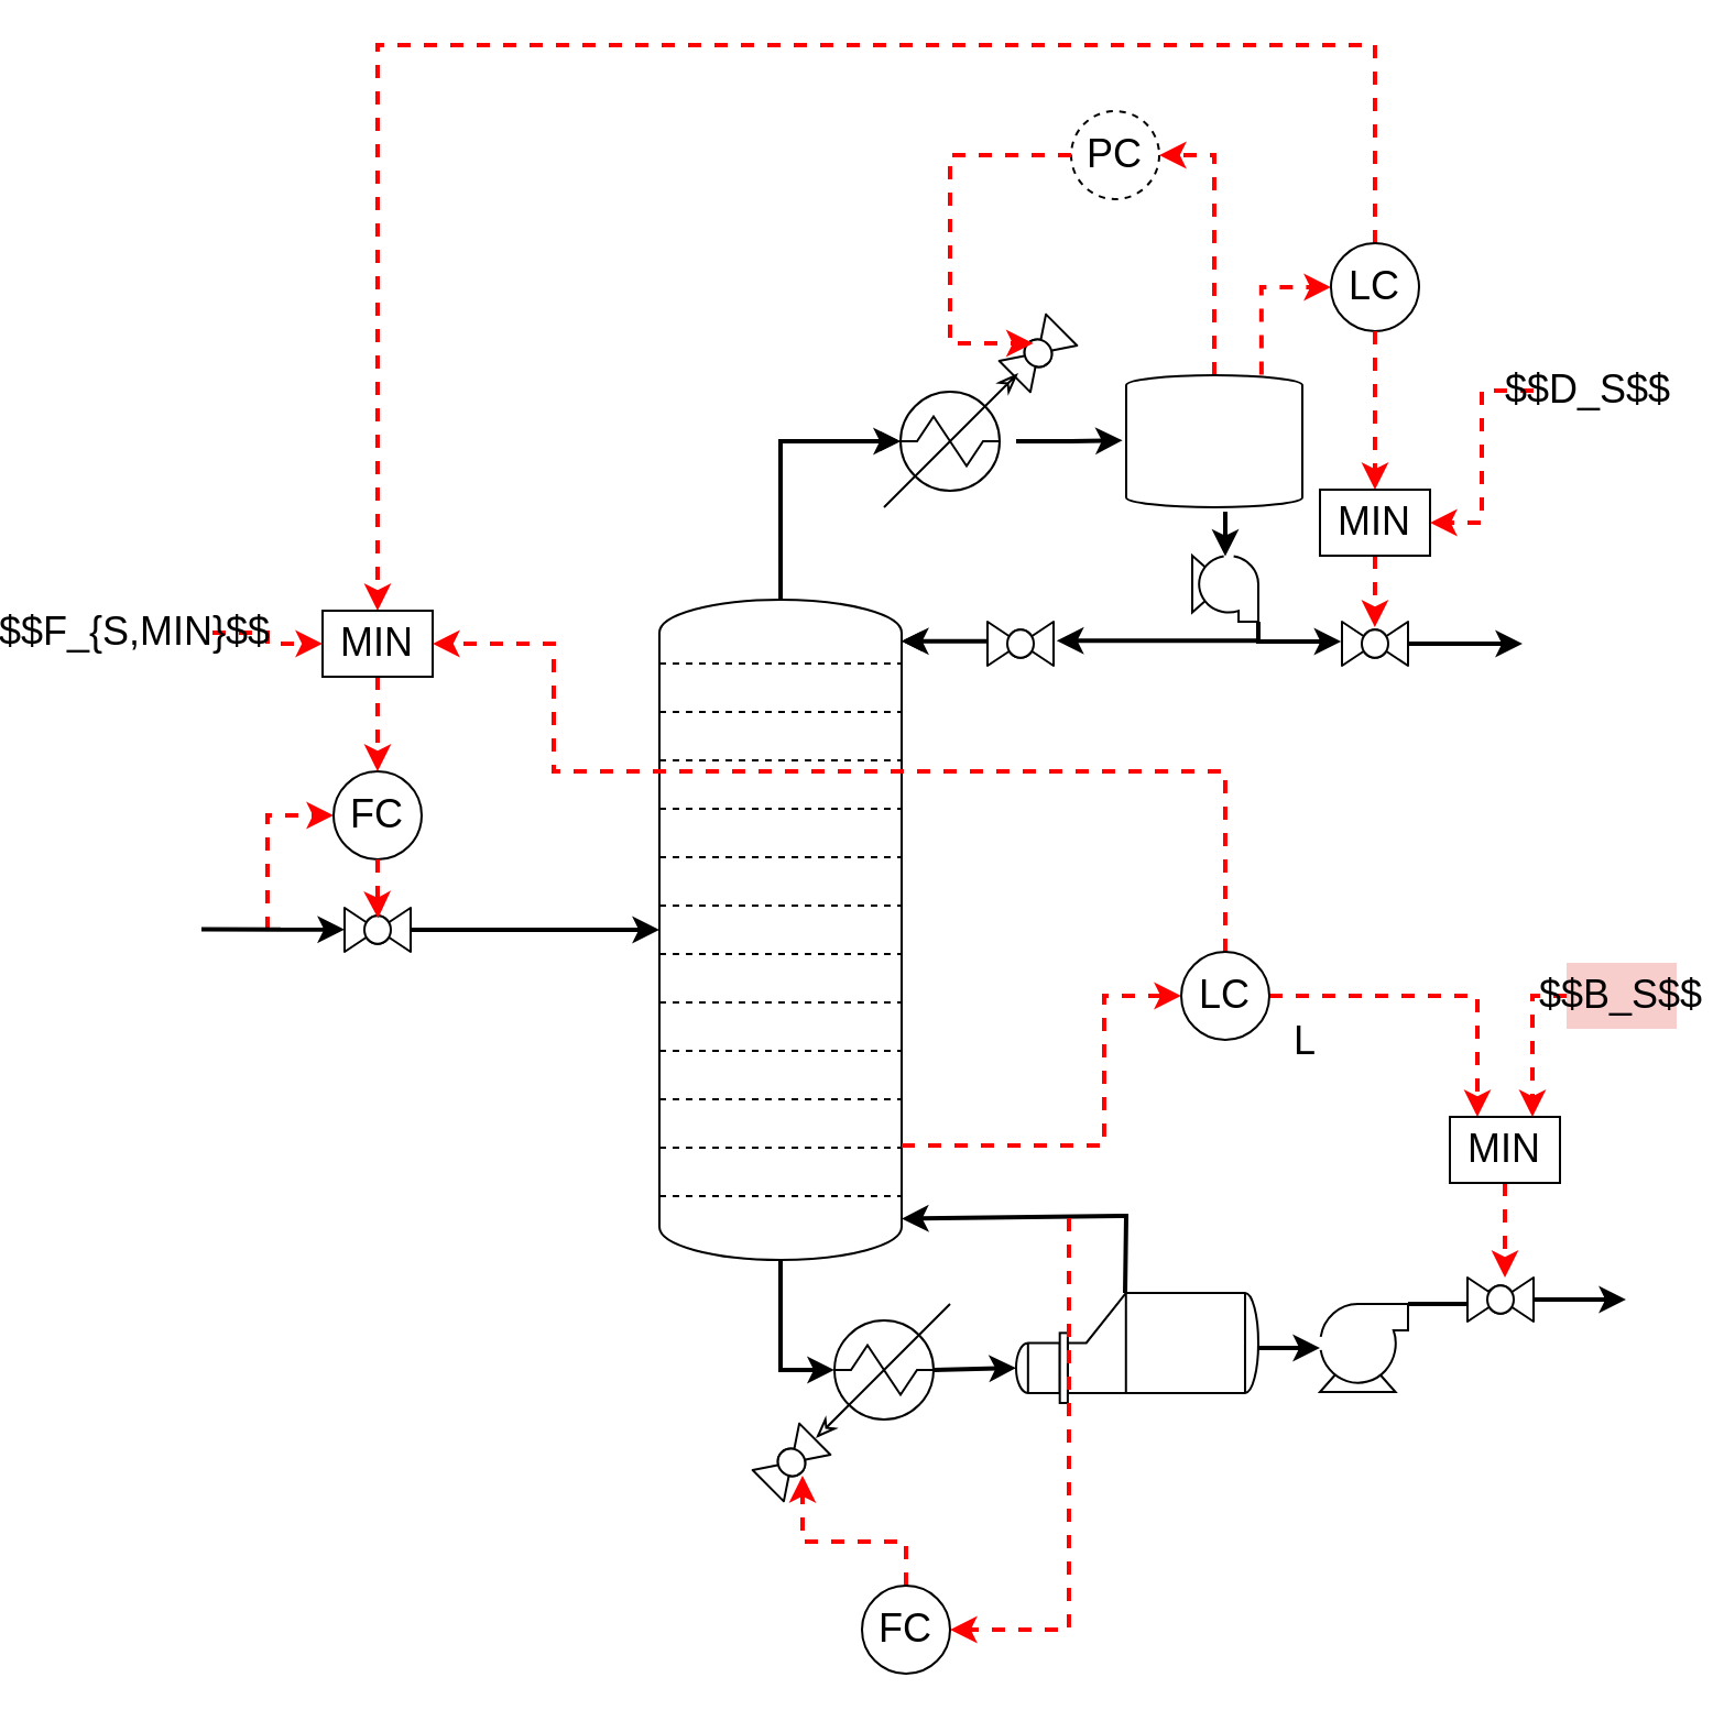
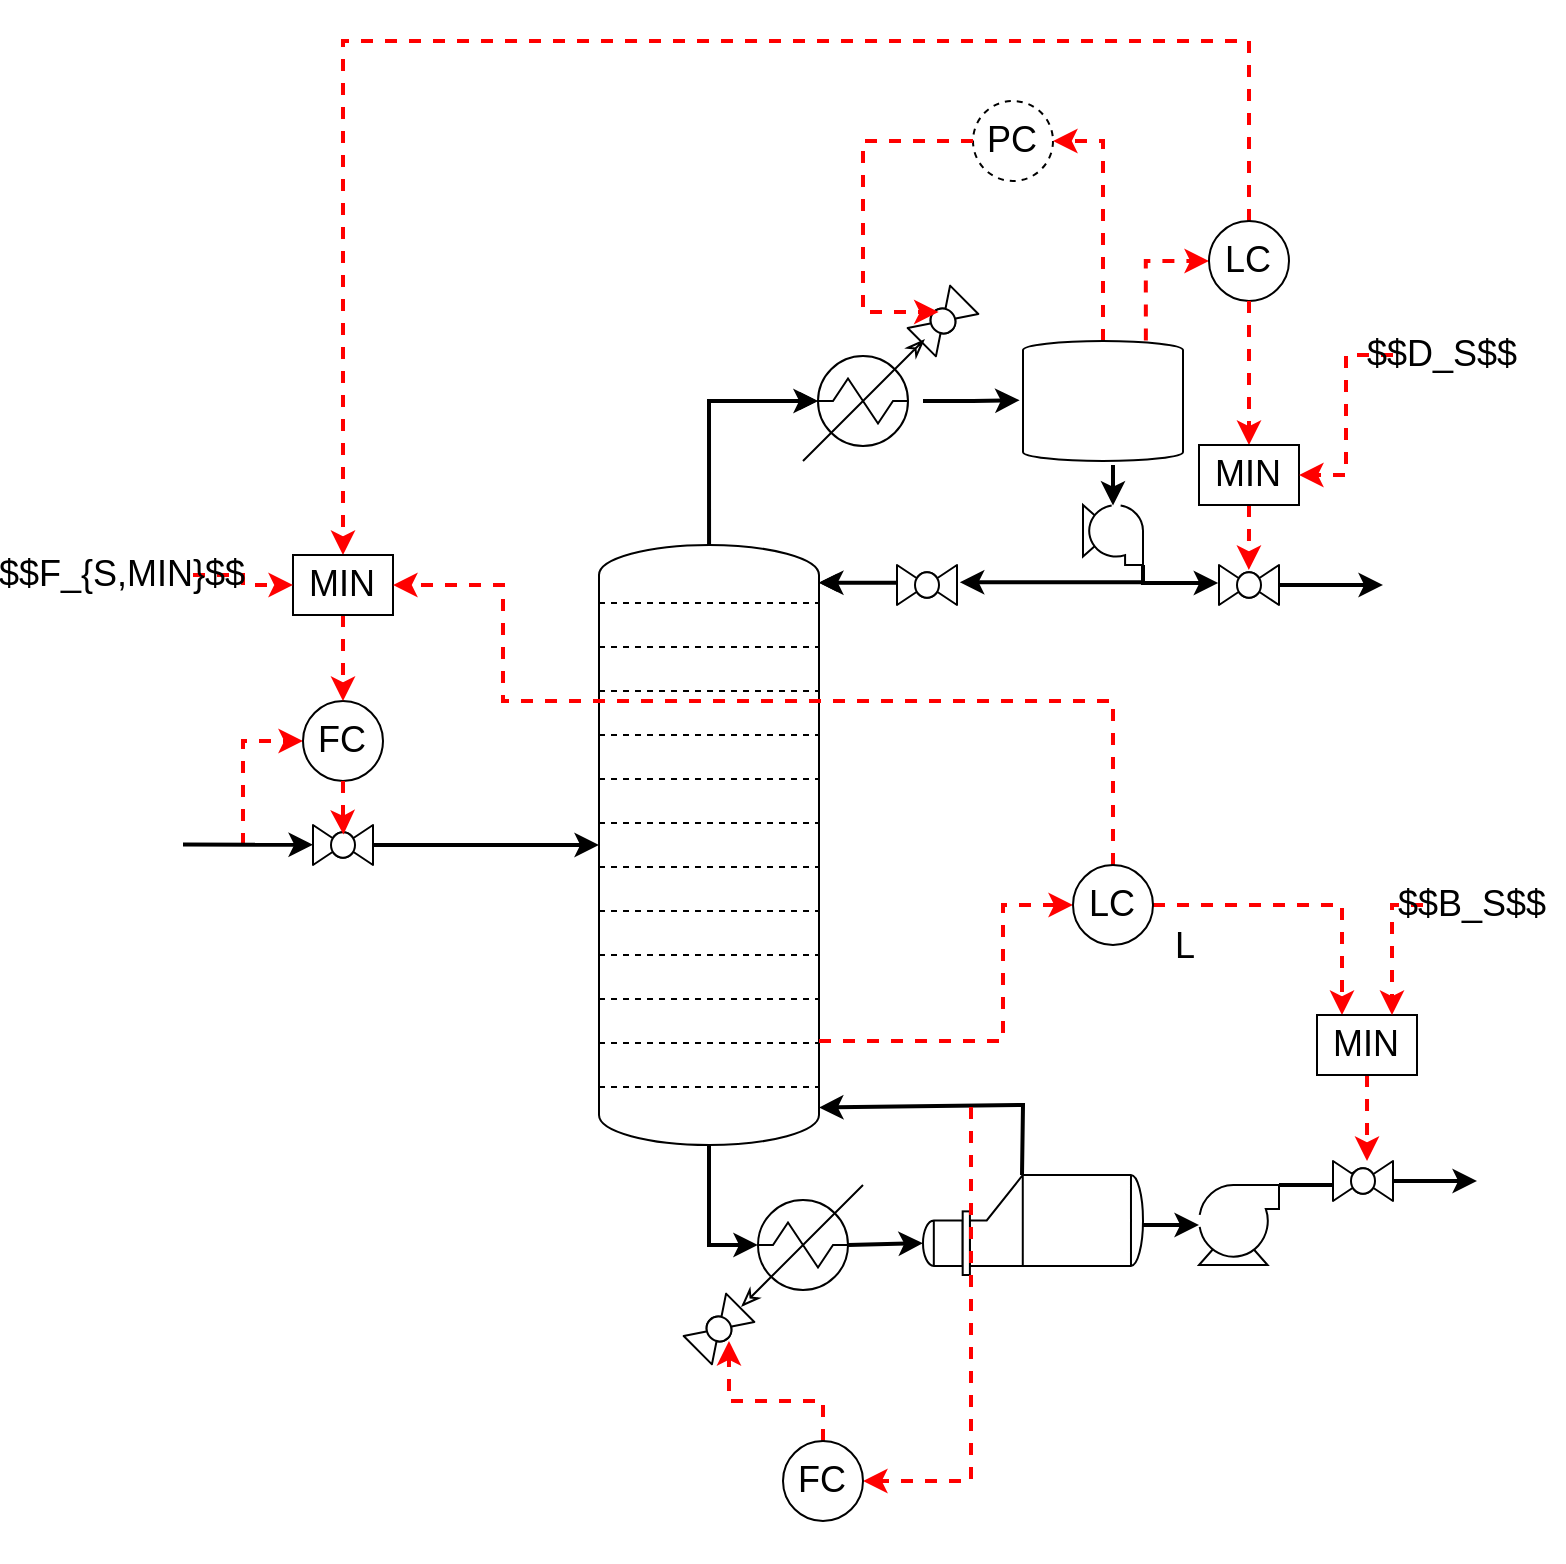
- <mxCell id="56" value="&lt;span style=&quot;font-size: 18px;&quot;&gt;$$B_S$$&lt;/span&gt;" style="whiteSpace=wrap;html=1;fontSize=18;strokeColor=none;fillColor=#f8cecc;" parent="1" vertex="1"><mxGeometry x="705" y="437" width="50" height="30" as="geometry" /></mxCell>
+ <mxCell id="56" value="&lt;span style=&quot;font-size: 18px;&quot;&gt;$$B_S$$&lt;/span&gt;" style="whiteSpace=wrap;html=1;fontSize=18;strokeColor=none;" parent="1" vertex="1"><mxGeometry x="705" y="437" width="50" height="30" as="geometry" /></mxCell>
